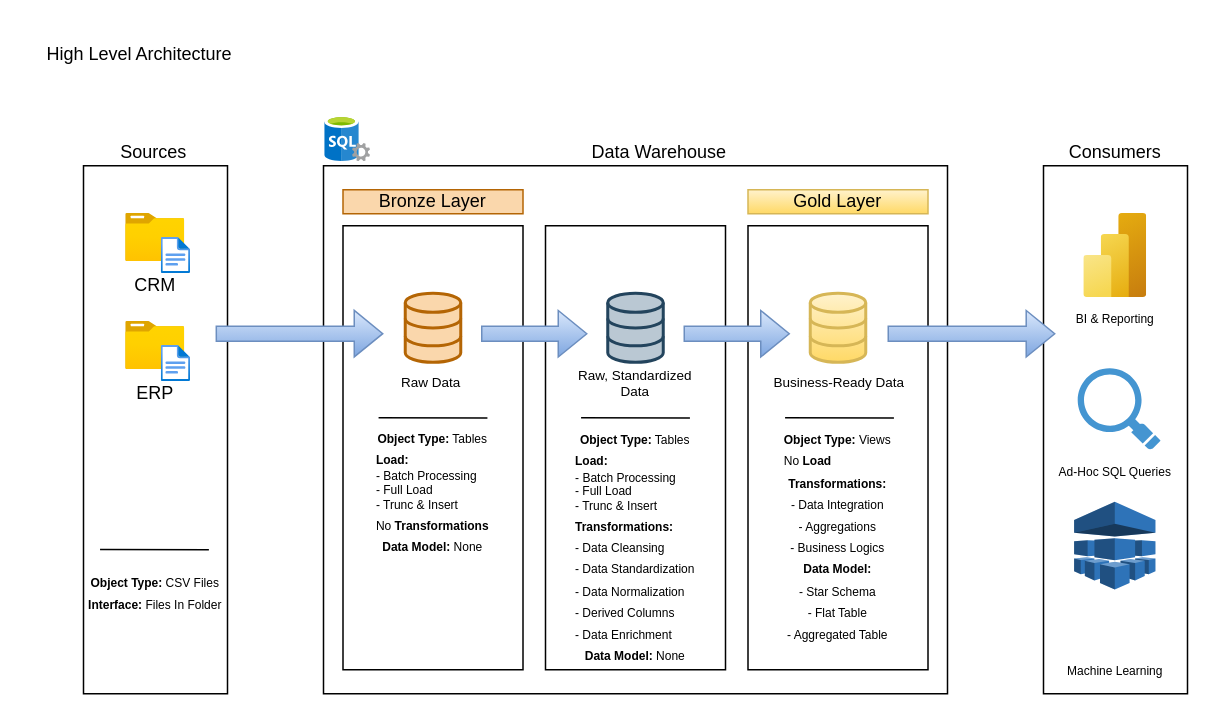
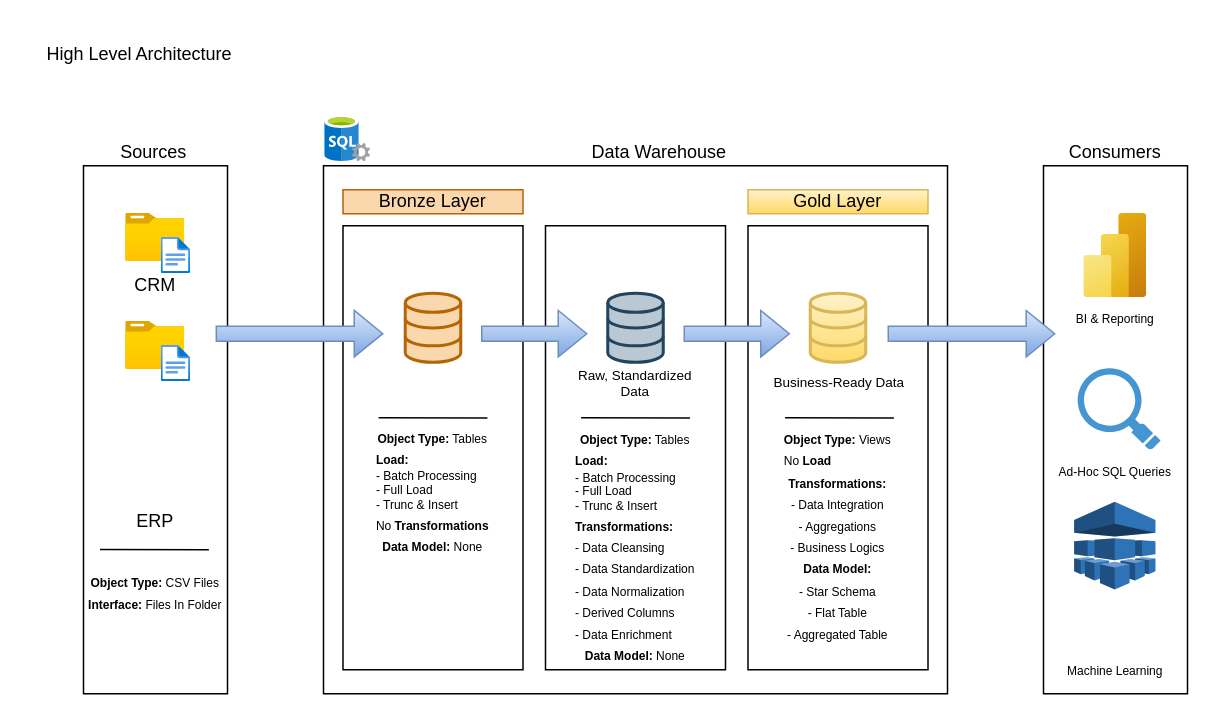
- <mxCell id="29" value="Raw Data" style="text;html=1;align=center;verticalAlign=middle;whiteSpace=wrap;rounded=0;fontSize=9;" vertex="1" parent="1"><mxGeometry x="257" y="245" width="60" height="20.05" as="geometry" /></mxCell>
- <mxCell id="19" value="ERP" style="text;html=1;align=center;verticalAlign=middle;whiteSpace=wrap;rounded=0;" vertex="1" parent="1"><mxGeometry x="73" y="254" width="60" height="16" as="geometry" /></mxCell>
+ <mxCell id="19" value="ERP" style="text;html=1;align=center;verticalAlign=middle;whiteSpace=wrap;rounded=0;" vertex="1" parent="1"><mxGeometry x="73" y="339" width="60" height="16" as="geometry" /></mxCell>
